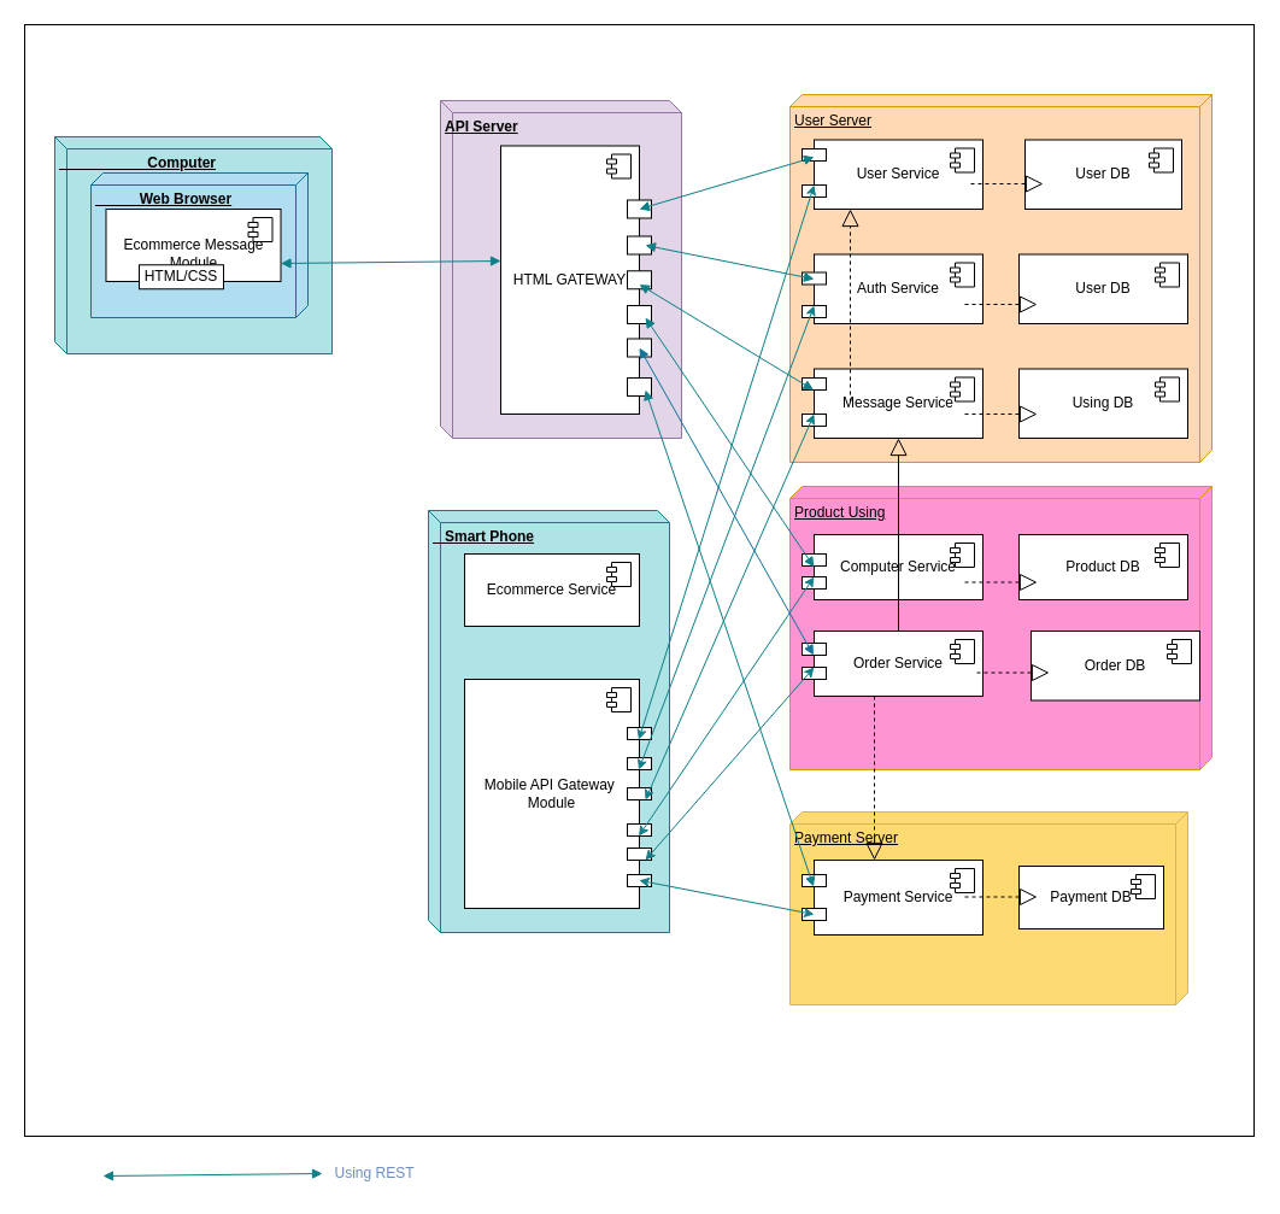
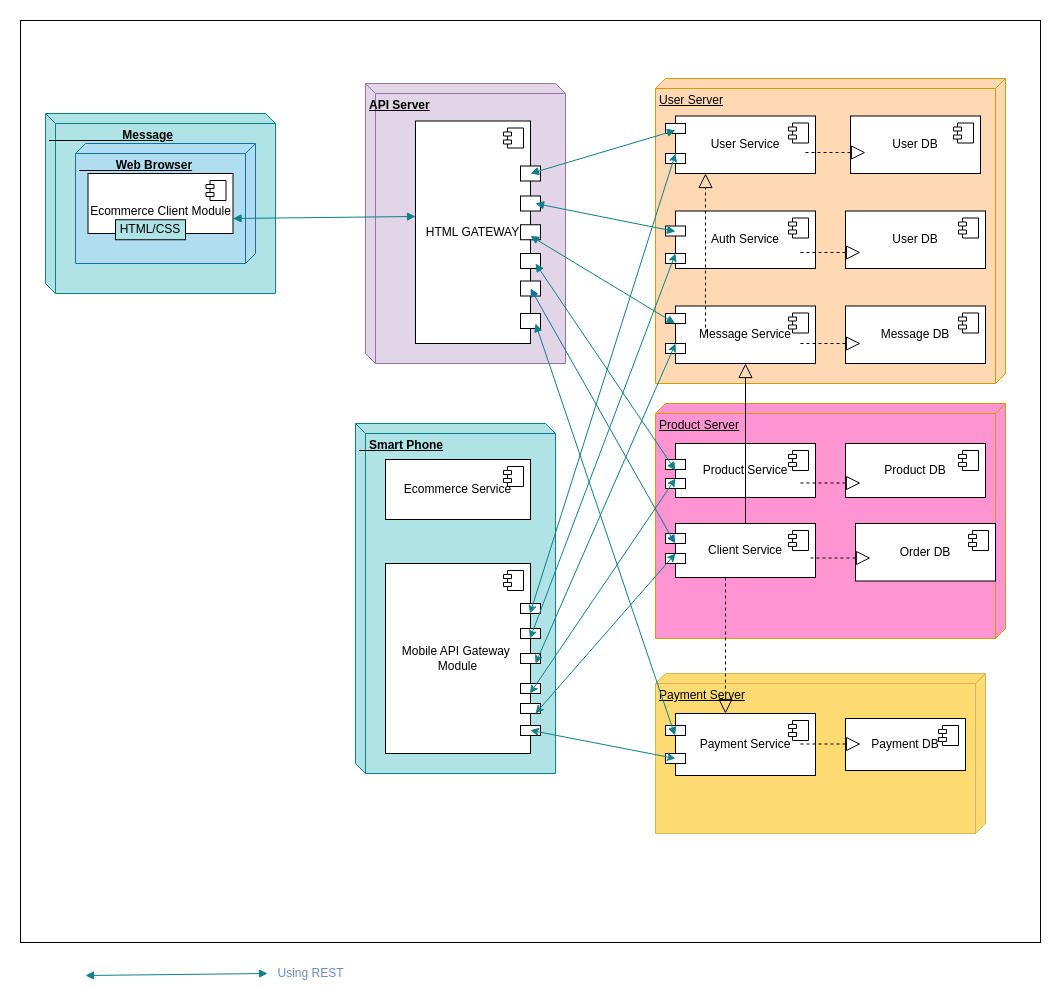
- <mxCell id="5" value="&lt;b&gt;&amp;nbsp; &amp;nbsp; &amp;nbsp; &amp;nbsp; &amp;nbsp; &amp;nbsp; &amp;nbsp; &amp;nbsp; &amp;nbsp; &amp;nbsp; &amp;nbsp; Computer&lt;/b&gt;" style="verticalAlign=top;align=left;spacingTop=8;spacingLeft=2;spacingRight=12;shape=cube;size=10;direction=east;fontStyle=4;html=1;whiteSpace=wrap;fillColor=#b0e3e6;strokeColor=#0e8088;" parent="1" vertex="1"><mxGeometry x="45" y="113" width="230" height="180" as="geometry" /></mxCell>
+ <mxCell id="5" value="&lt;b&gt;&amp;nbsp; &amp;nbsp; &amp;nbsp; &amp;nbsp; &amp;nbsp; &amp;nbsp; &amp;nbsp; &amp;nbsp; &amp;nbsp; &amp;nbsp; &amp;nbsp; Message&lt;/b&gt;" style="verticalAlign=top;align=left;spacingTop=8;spacingLeft=2;spacingRight=12;shape=cube;size=10;direction=east;fontStyle=4;html=1;whiteSpace=wrap;fillColor=#b0e3e6;strokeColor=#0e8088;" parent="1" vertex="1"><mxGeometry x="45" y="113" width="230" height="180" as="geometry" /></mxCell>
- <mxCell id="75" value="&lt;div&gt;&lt;br&gt;&lt;/div&gt;Ecommerce Message Module" style="html=1;dropTarget=0;whiteSpace=wrap;direction=south;" parent="1" vertex="1"><mxGeometry x="87.5" y="173" width="145" height="60" as="geometry" /></mxCell>
+ <mxCell id="75" value="&lt;div&gt;&lt;br&gt;&lt;/div&gt;Ecommerce Client Module" style="html=1;dropTarget=0;whiteSpace=wrap;direction=south;" parent="1" vertex="1"><mxGeometry x="87.5" y="173" width="145" height="60" as="geometry" /></mxCell>
- <mxCell id="77" value="HTML/CSS" style="html=1;whiteSpace=wrap;" parent="1" vertex="1"><mxGeometry x="115" y="219.25" width="70" height="20" as="geometry" /></mxCell>
+ <mxCell id="77" value="HTML/CSS" style="html=1;whiteSpace=wrap;fillColor=#b0e3e6;" parent="1" vertex="1"><mxGeometry x="115" y="219.25" width="70" height="20" as="geometry" /></mxCell>
- <mxCell id="39" value="Using DB" style="html=1;dropTarget=0;whiteSpace=wrap;direction=west;" parent="1" vertex="1"><mxGeometry x="845" y="305.5" width="140" height="57.5" as="geometry" /></mxCell>
+ <mxCell id="39" value="Message DB" style="html=1;dropTarget=0;whiteSpace=wrap;direction=west;" parent="1" vertex="1"><mxGeometry x="845" y="305.5" width="140" height="57.5" as="geometry" /></mxCell>
- <mxCell id="21" value="Product Using" style="verticalAlign=top;align=left;spacingTop=8;spacingLeft=2;spacingRight=12;shape=cube;size=10;direction=south;fontStyle=4;html=1;whiteSpace=wrap;fillColor=#ff94d2;strokeColor=#d79b00;" parent="1" vertex="1"><mxGeometry x="655" y="403" width="350" height="235" as="geometry" /></mxCell>
+ <mxCell id="21" value="Product Server" style="verticalAlign=top;align=left;spacingTop=8;spacingLeft=2;spacingRight=12;shape=cube;size=10;direction=south;fontStyle=4;html=1;whiteSpace=wrap;fillColor=#ff94d2;strokeColor=#d79b00;" parent="1" vertex="1"><mxGeometry x="655" y="403" width="350" height="235" as="geometry" /></mxCell>
- <mxCell id="22" value="Computer Service" style="html=1;dropTarget=0;whiteSpace=wrap;direction=west;" parent="1" vertex="1"><mxGeometry x="675" y="443" width="140" height="54" as="geometry" /></mxCell>
+ <mxCell id="22" value="Product Service" style="html=1;dropTarget=0;whiteSpace=wrap;direction=west;" parent="1" vertex="1"><mxGeometry x="675" y="443" width="140" height="54" as="geometry" /></mxCell>
- <mxCell id="26" value="Order Service" style="html=1;dropTarget=0;whiteSpace=wrap;direction=west;" parent="1" vertex="1"><mxGeometry x="675" y="523" width="140" height="54" as="geometry" /></mxCell>
+ <mxCell id="26" value="Client Service" style="html=1;dropTarget=0;whiteSpace=wrap;direction=west;" parent="1" vertex="1"><mxGeometry x="675" y="523" width="140" height="54" as="geometry" /></mxCell>
